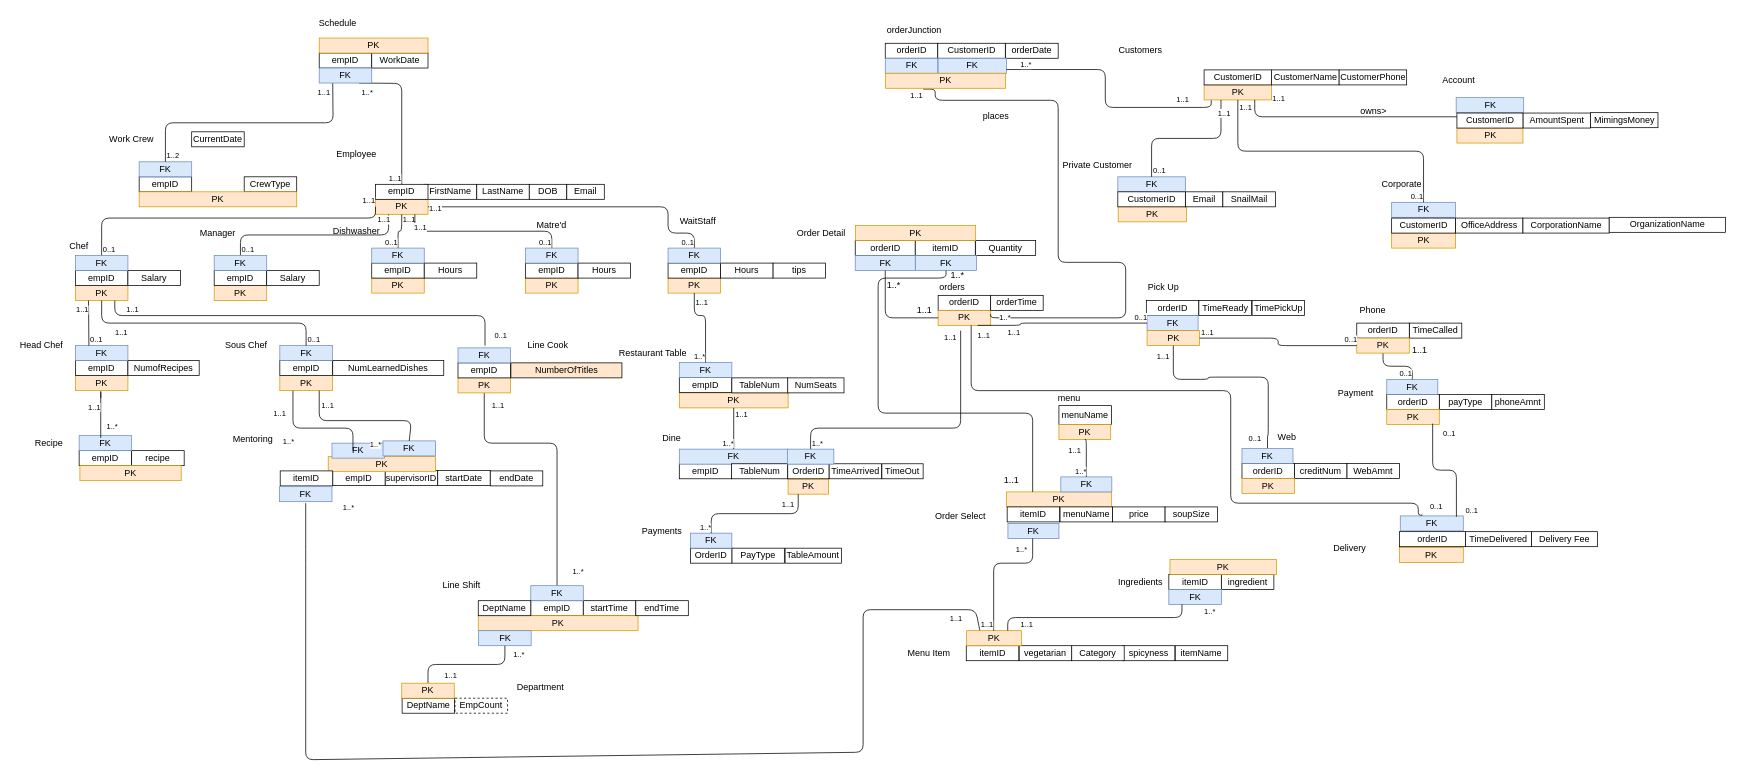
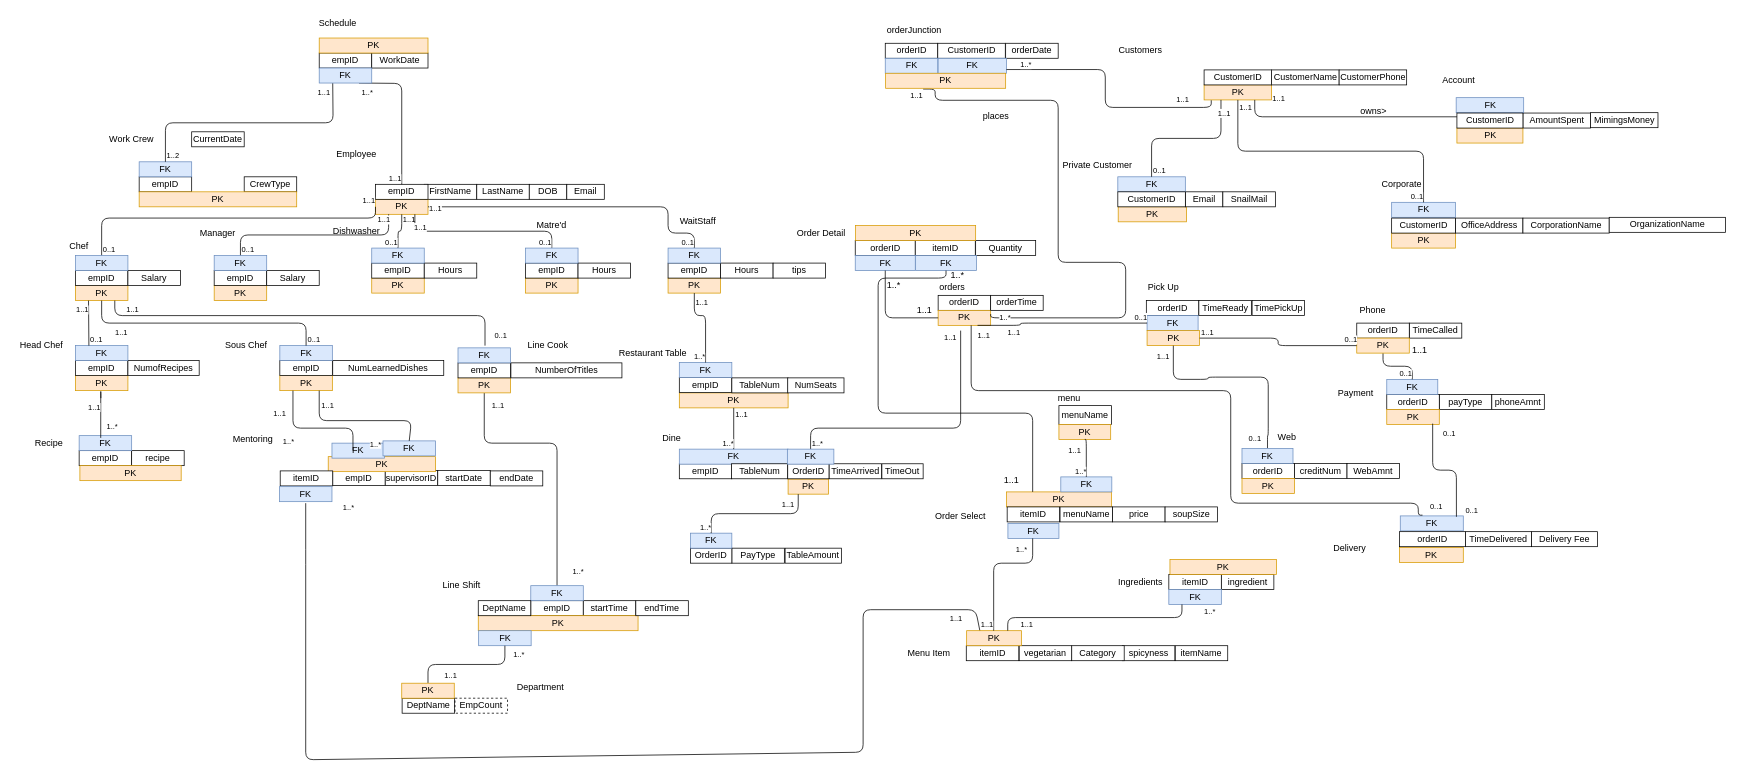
- <mxCell id="108" value="NumberOfTitles" style="rounded=0;whiteSpace=wrap;html=1;fillColor=#ffe6cc;" parent="1" vertex="1"><mxGeometry x="680.5" y="483" width="148" height="20" as="geometry" /></mxCell>
+ <mxCell id="108" value="NumberOfTitles" style="rounded=0;whiteSpace=wrap;html=1;" parent="1" vertex="1"><mxGeometry x="680.5" y="483" width="148" height="20" as="geometry" /></mxCell>
- <mxCell id="121" value="Payments" style="text;html=1;strokeColor=none;fillColor=none;align=center;verticalAlign=middle;whiteSpace=wrap;rounded=0;" parent="1" vertex="1"><mxGeometry x="852" y="697" width="60" height="20" as="geometry" /></mxCell>
